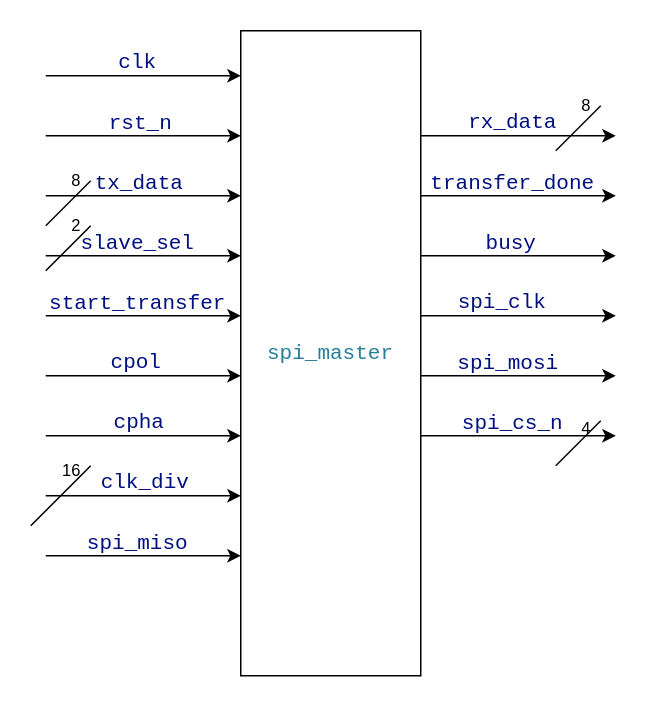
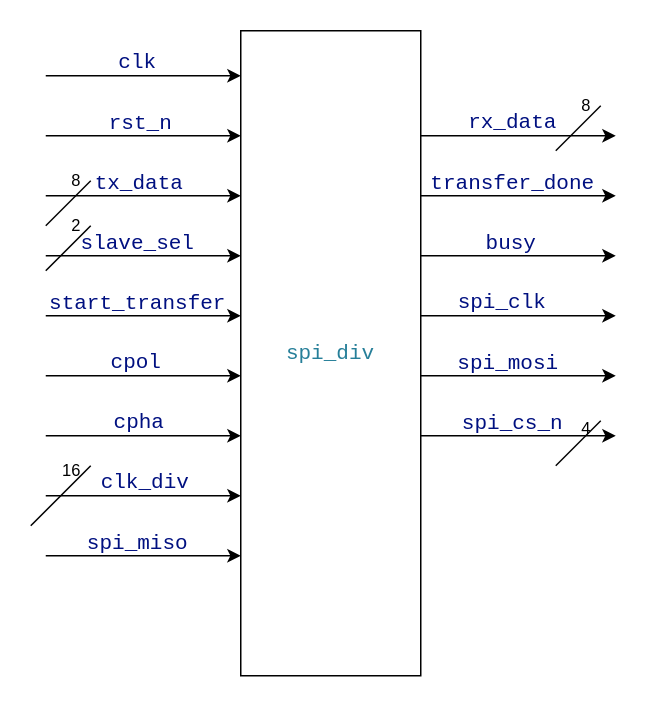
- <mxCell id="2" value="&lt;span style=&quot;color: rgb(38, 127, 153); font-family: Consolas, &amp;quot;Courier New&amp;quot;, monospace; font-size: 14px; text-align: left; white-space: pre; background-color: rgb(255, 255, 255);&quot;&gt;spi_master&lt;/span&gt;" style="rounded=0;whiteSpace=wrap;html=1;" vertex="1" parent="1"><mxGeometry x="160" y="20" width="120" height="430" as="geometry" /></mxCell>
+ <mxCell id="2" value="&lt;span style=&quot;color: rgb(38, 127, 153); font-family: Consolas, &amp;quot;Courier New&amp;quot;, monospace; font-size: 14px; text-align: left; white-space: pre; background-color: rgb(255, 255, 255);&quot;&gt;spi_div&lt;/span&gt;" style="rounded=0;whiteSpace=wrap;html=1;" vertex="1" parent="1"><mxGeometry x="160" y="20" width="120" height="430" as="geometry" /></mxCell>
